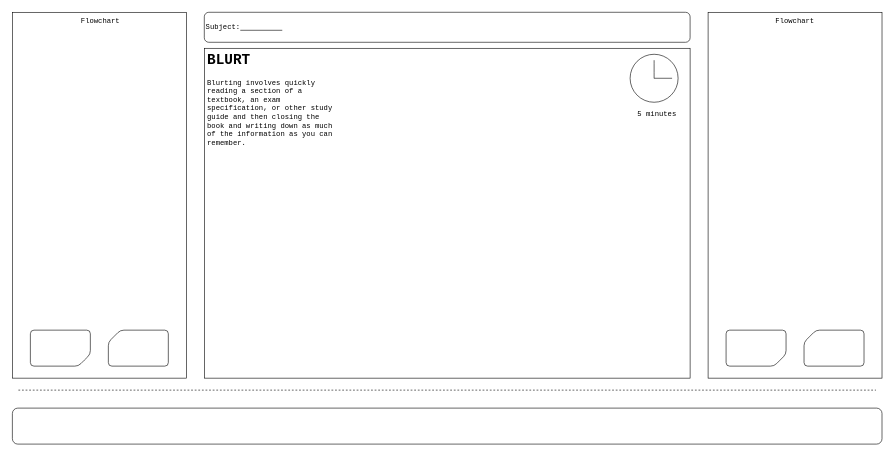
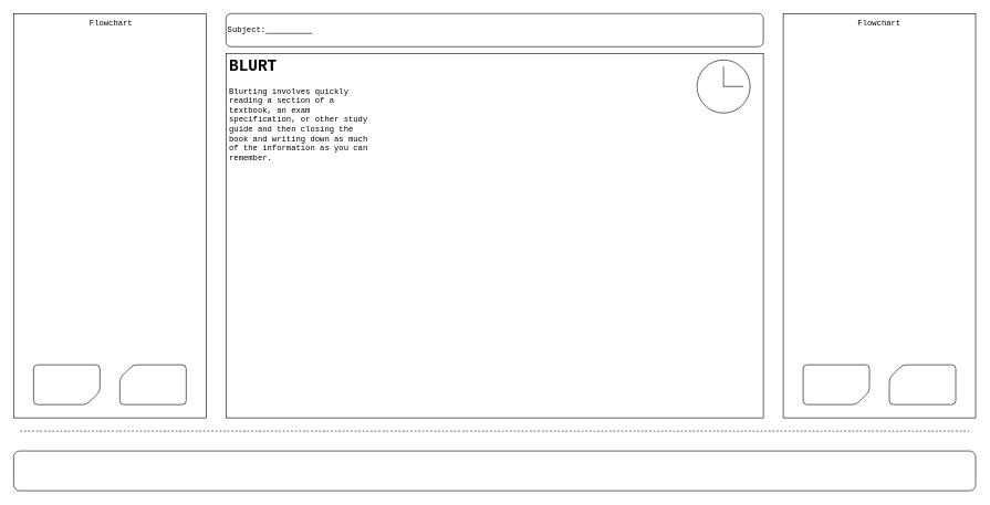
- <mxCell id="13" value="5 minutes" style="text;html=1;strokeColor=none;fillColor=none;align=center;verticalAlign=middle;whiteSpace=wrap;rounded=0;fontSize=12;fontFamily=Courier New;fontColor=default;" vertex="1" parent="1"><mxGeometry x="1060" y="170" width="70" height="40" as="geometry" /></mxCell>
